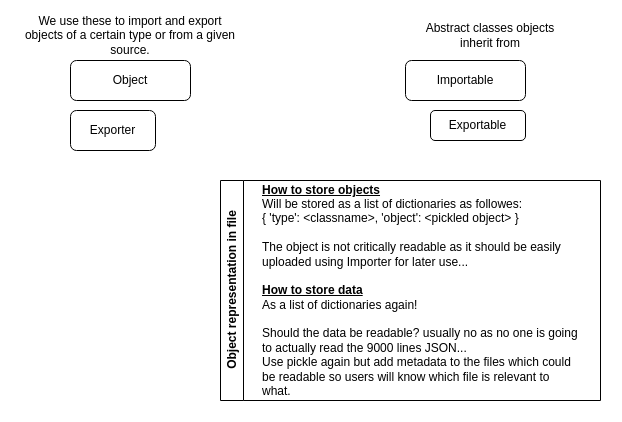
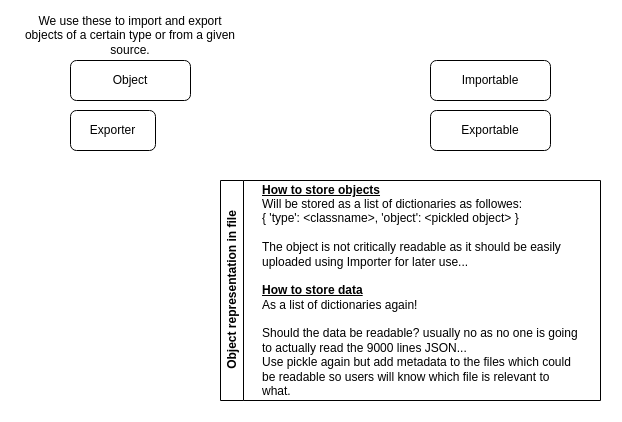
- <mxCell id="7" value="Abstract classes objects inherit from" style="text;html=1;whiteSpace=wrap;strokeColor=none;fillColor=none;align=center;verticalAlign=middle;rounded=0;" vertex="1" parent="1"><mxGeometry x="410" y="20" width="160" height="30" as="geometry" /></mxCell>
- <mxCell id="5" value="Importable" style="rounded=1;whiteSpace=wrap;html=1;" vertex="1" parent="1"><mxGeometry x="405" y="60" width="120" height="40" as="geometry" /></mxCell>
+ <mxCell id="5" value="Importable" style="rounded=1;whiteSpace=wrap;html=1;" vertex="1" parent="1"><mxGeometry x="430" y="60" width="120" height="40" as="geometry" /></mxCell>
- <mxCell id="6" value="Exportable" style="rounded=1;whiteSpace=wrap;html=1;" vertex="1" parent="1"><mxGeometry x="430" y="110" width="95" height="30" as="geometry" /></mxCell>
+ <mxCell id="6" value="Exportable" style="rounded=1;whiteSpace=wrap;html=1;" vertex="1" parent="1"><mxGeometry x="430" y="110" width="120" height="40" as="geometry" /></mxCell>
